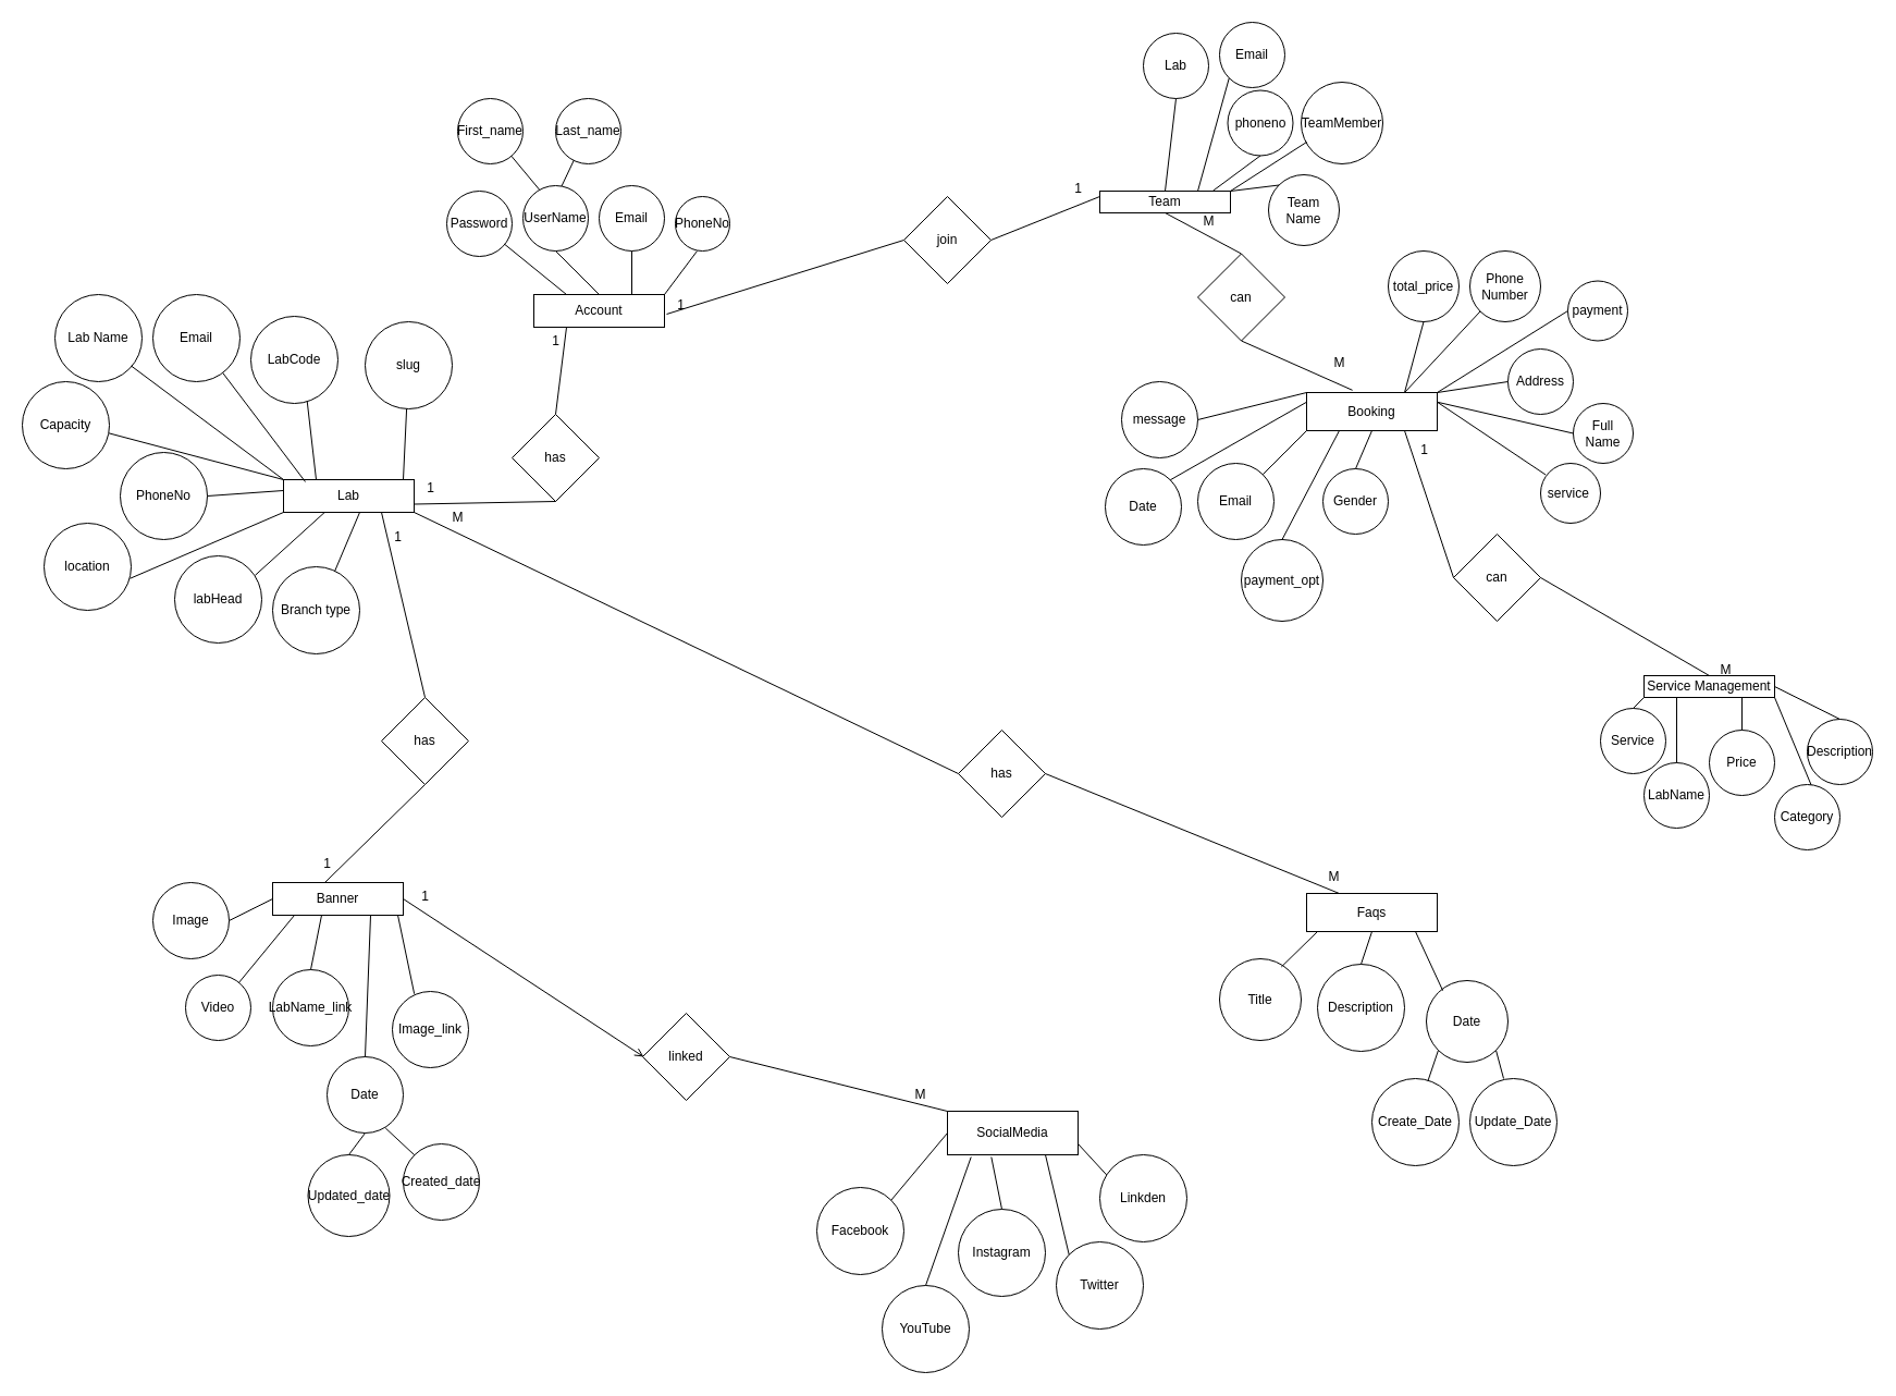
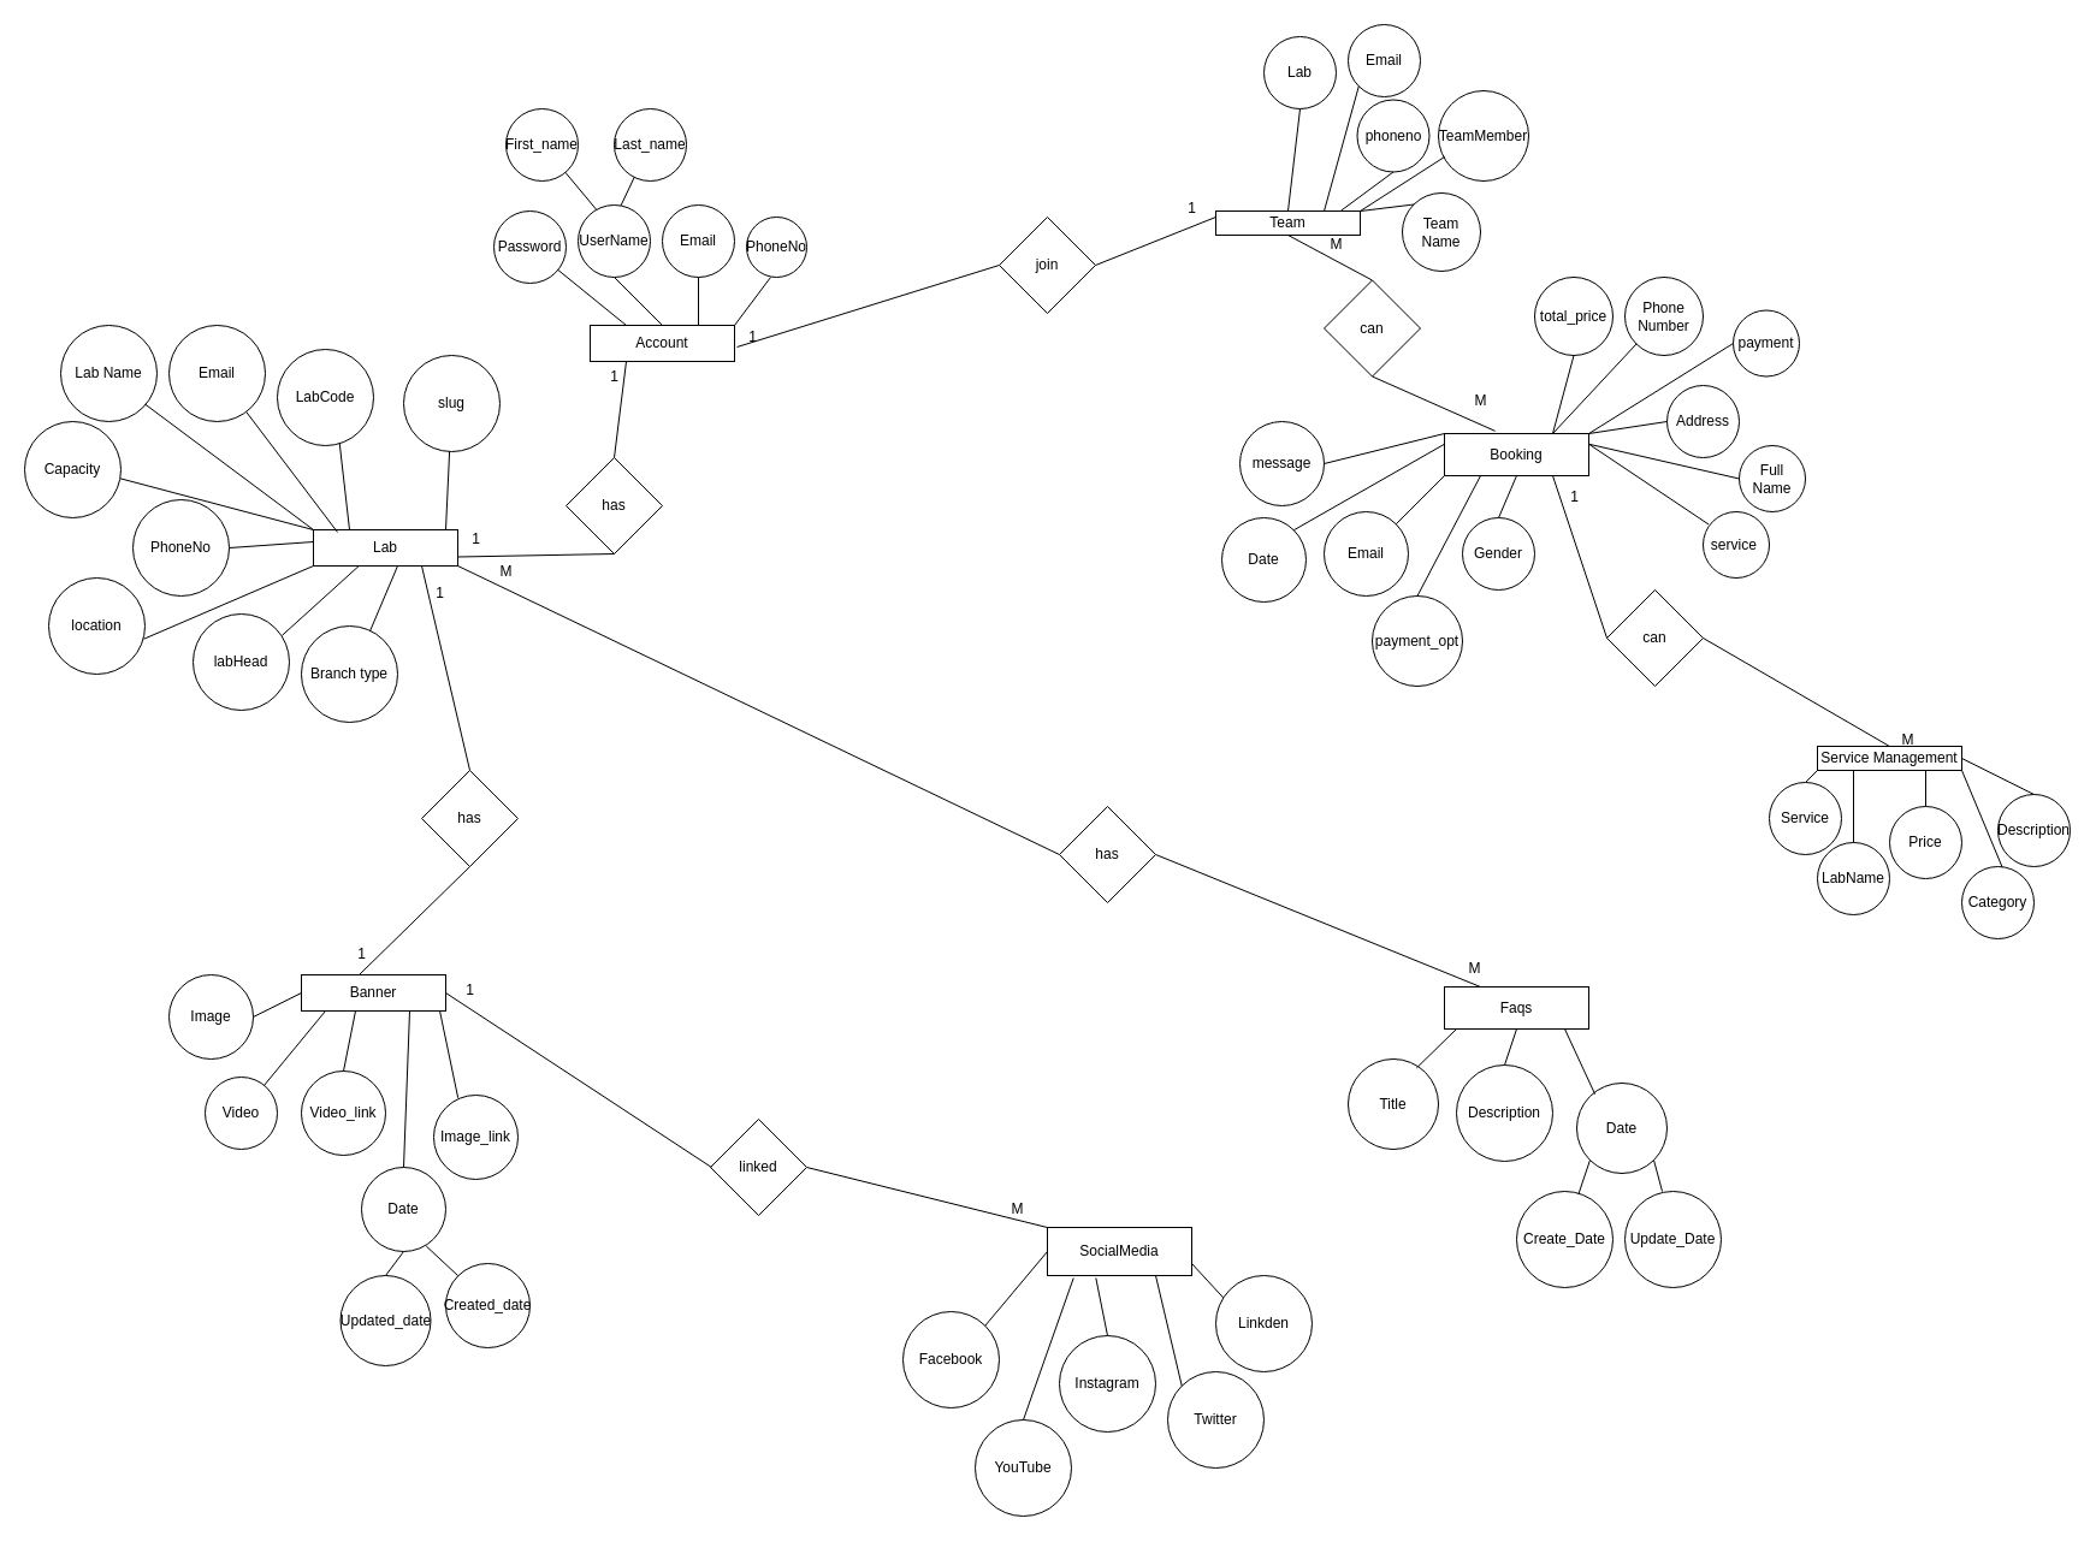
- <mxCell id="42" value="LabName_link" style="ellipse;whiteSpace=wrap;html=1;aspect=fixed;" parent="1" vertex="1"><mxGeometry x="250" y="890" width="70" height="70" as="geometry" /></mxCell>
+ <mxCell id="42" value="Video_link" style="ellipse;whiteSpace=wrap;html=1;aspect=fixed;" parent="1" vertex="1"><mxGeometry x="250" y="890" width="70" height="70" as="geometry" /></mxCell>
- <mxCell id="130" value="" style="endArrow=open;html=1;rounded=0;exitX=1;exitY=0.5;exitDx=0;exitDy=0;entryX=0.011;entryY=0.5;entryDx=0;entryDy=0;entryPerimeter=0;" edge="1" parent="1" source="3" target="128"><mxGeometry width="50" height="50" relative="1" as="geometry"><mxPoint x="470" y="935" as="sourcePoint" /><mxPoint x="520" y="885" as="targetPoint" /></mxGeometry></mxCell>
+ <mxCell id="130" value="" style="endArrow=none;html=1;rounded=0;exitX=1;exitY=0.5;exitDx=0;exitDy=0;entryX=0.011;entryY=0.5;entryDx=0;entryDy=0;entryPerimeter=0;" edge="1" parent="1" source="3" target="128"><mxGeometry width="50" height="50" relative="1" as="geometry"><mxPoint x="470" y="935" as="sourcePoint" /><mxPoint x="520" y="885" as="targetPoint" /></mxGeometry></mxCell>
